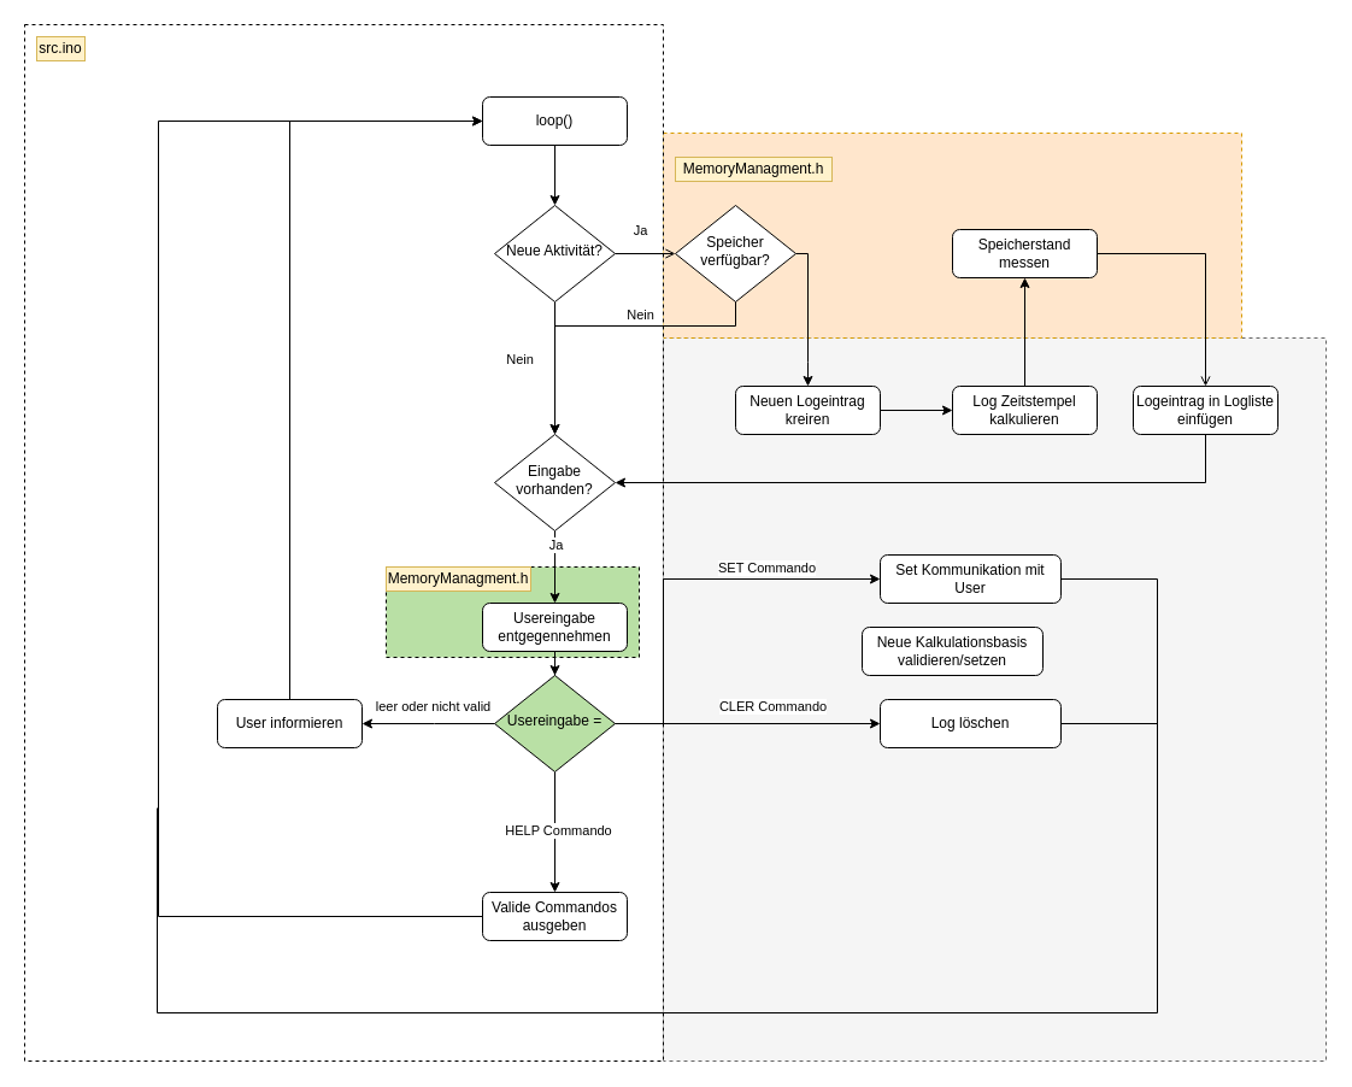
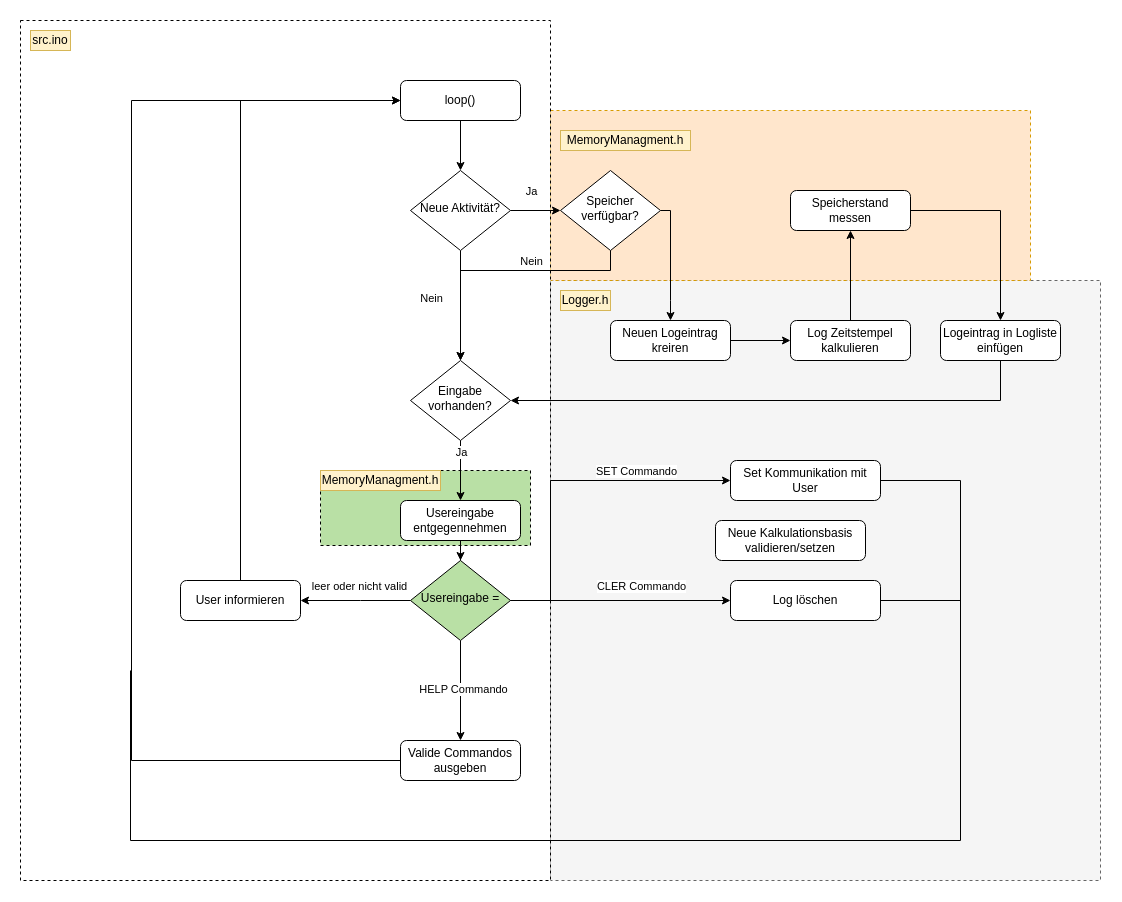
- <mxCell id="8" value="" style="edgeStyle=orthogonalEdgeStyle;rounded=0;orthogonalLoop=1;jettySize=auto;html=1;endArrow=open;" edge="1" parent="1" source="12" target="15"><mxGeometry relative="1" as="geometry" /></mxCell>
+ <mxCell id="8" value="" style="edgeStyle=orthogonalEdgeStyle;rounded=0;orthogonalLoop=1;jettySize=auto;html=1;" edge="1" parent="1" source="12" target="15"><mxGeometry relative="1" as="geometry" /></mxCell>
+ <mxCell id="53" value="Logger.h" style="text;html=1;strokeColor=#d6b656;fillColor=#fff2cc;align=center;verticalAlign=middle;whiteSpace=wrap;overflow=hidden;" vertex="1" parent="1"><mxGeometry x="560" y="290" width="50" height="20" as="geometry" /></mxCell>
- <mxCell id="21" value="" style="edgeStyle=orthogonalEdgeStyle;rounded=0;orthogonalLoop=1;jettySize=auto;html=1;endArrow=open;" edge="1" parent="1" source="22" target="23"><mxGeometry relative="1" as="geometry" /></mxCell>
+ <mxCell id="21" value="" style="edgeStyle=orthogonalEdgeStyle;rounded=0;orthogonalLoop=1;jettySize=auto;html=1;" edge="1" parent="1" source="22" target="23"><mxGeometry relative="1" as="geometry" /></mxCell>
